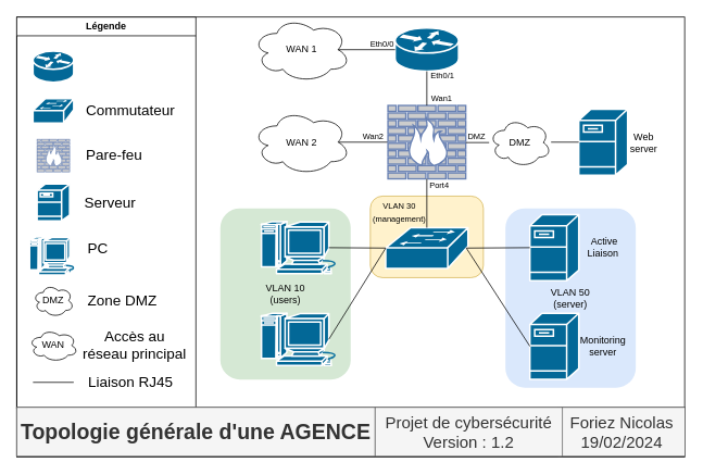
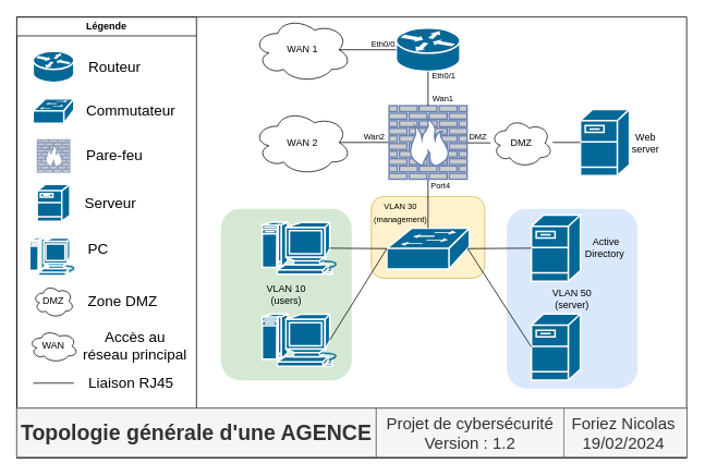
+ <mxCell id="33" value="&lt;font style=&quot;font-size: 18px;&quot;&gt;Routeur&lt;/font&gt;" style="text;html=1;strokeColor=none;fillColor=none;align=center;verticalAlign=middle;whiteSpace=wrap;rounded=0;" parent="31" vertex="1"><mxGeometry x="90" y="45.88" width="60" height="30" as="geometry" /></mxCell>
- <mxCell id="29" value="&amp;nbsp;Active Liaison" style="text;html=1;strokeColor=none;fillColor=none;align=center;verticalAlign=middle;whiteSpace=wrap;rounded=0;" parent="1" vertex="1"><mxGeometry x="710" y="288" width="60" height="30" as="geometry" /></mxCell>
+ <mxCell id="29" value="&amp;nbsp;Active Directory" style="text;html=1;strokeColor=none;fillColor=none;align=center;verticalAlign=middle;whiteSpace=wrap;rounded=0;" parent="1" vertex="1"><mxGeometry x="710" y="288" width="60" height="30" as="geometry" /></mxCell>
- <mxCell id="30" value="Monitoring server" style="text;html=1;strokeColor=none;fillColor=none;align=center;verticalAlign=middle;whiteSpace=wrap;rounded=0;" parent="1" vertex="1"><mxGeometry x="710" y="409" width="60" height="30" as="geometry" /></mxCell>
